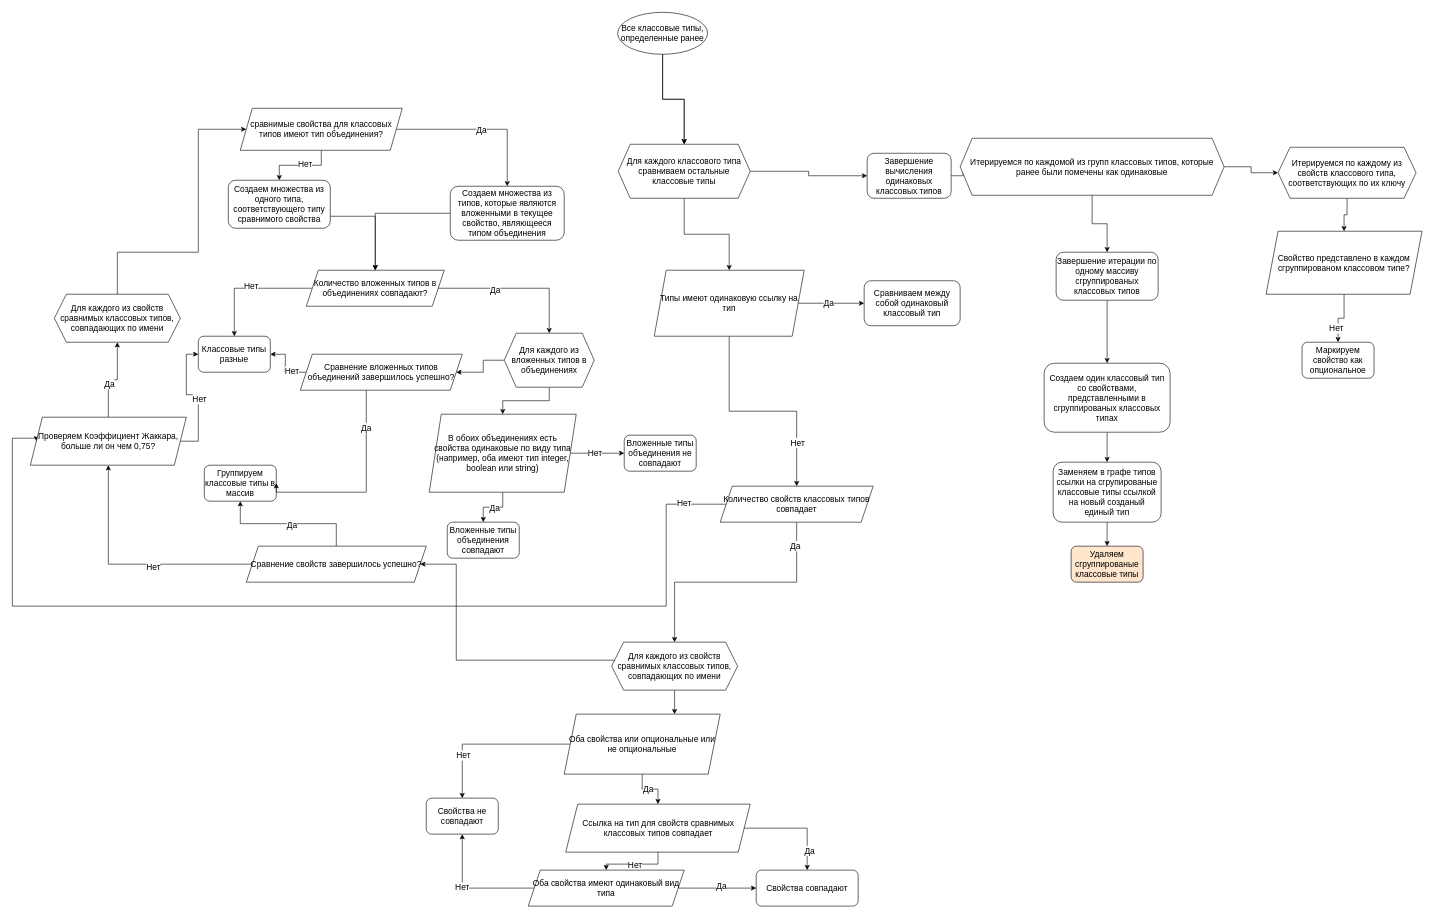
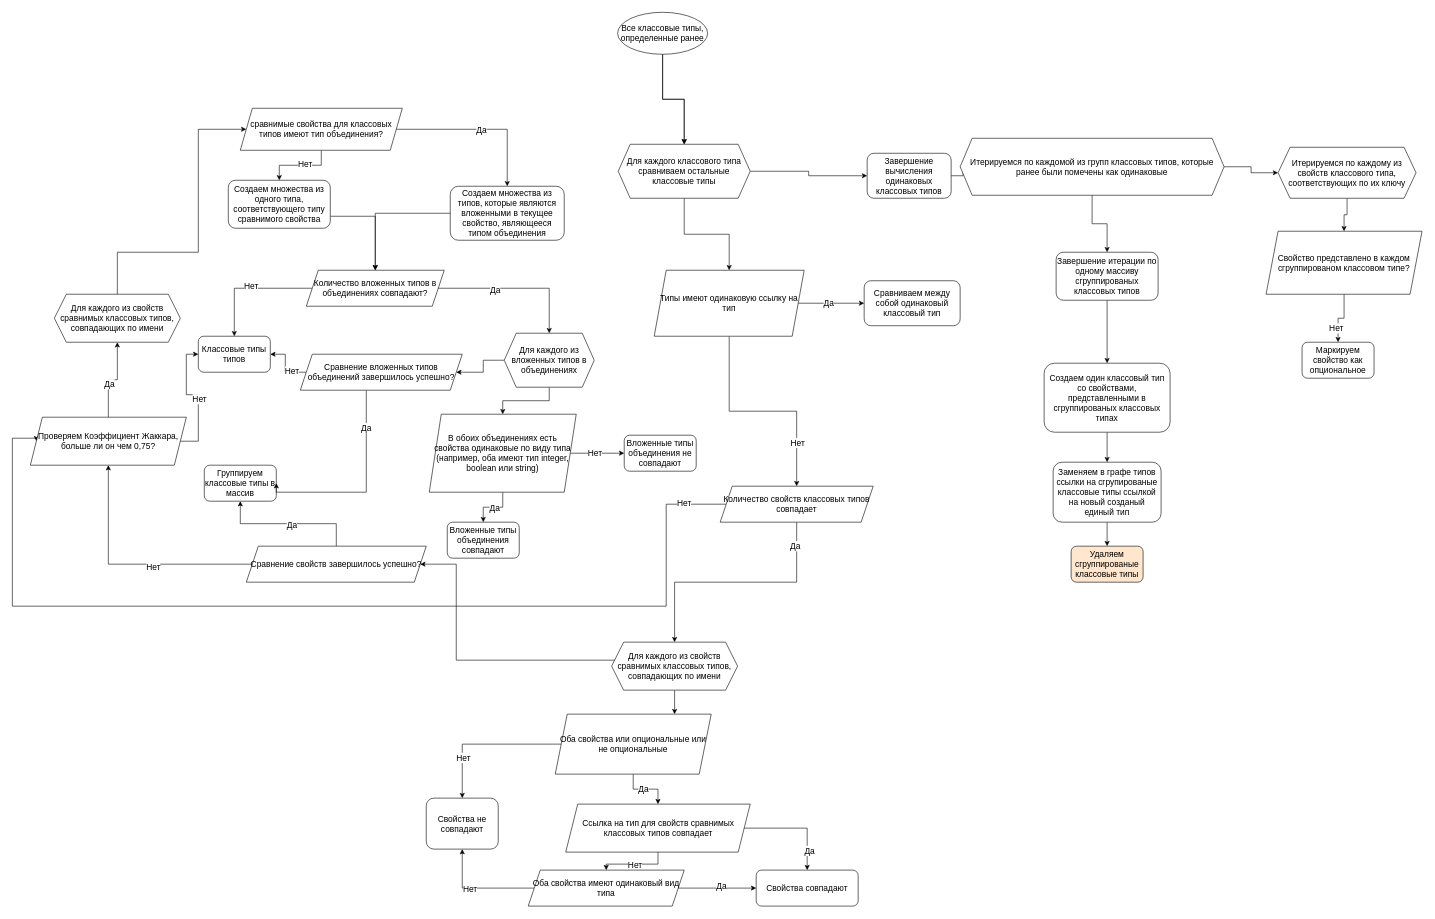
- <mxCell id="48" value="Классовые типы разные" style="rounded=1;whiteSpace=wrap;html=1;fontSize=14;" vertex="1" parent="1"><mxGeometry x="330" y="560" width="120" height="60" as="geometry" /></mxCell>
+ <mxCell id="48" value="Классовые типы типов" style="rounded=1;whiteSpace=wrap;html=1;fontSize=14;" vertex="1" parent="1"><mxGeometry x="330" y="560" width="120" height="60" as="geometry" /></mxCell>
- <mxCell id="24" value="Оба свойства или опциональные или не опциональные" style="shape=parallelogram;perimeter=parallelogramPerimeter;whiteSpace=wrap;html=1;fixedSize=1;fontSize=14;" vertex="1" parent="1"><mxGeometry x="940" y="1190" width="260" height="100" as="geometry" /></mxCell>
+ <mxCell id="24" value="Оба свойства или опциональные или не опциональные" style="shape=parallelogram;perimeter=parallelogramPerimeter;whiteSpace=wrap;html=1;fixedSize=1;fontSize=14;" vertex="1" parent="1"><mxGeometry x="925" y="1190" width="260" height="100" as="geometry" /></mxCell>
- <mxCell id="36" value="Свойства не совпадают" style="rounded=1;whiteSpace=wrap;html=1;fontSize=14;" vertex="1" parent="1"><mxGeometry y="1330" width="120" height="60" as="geometry" x="710" /></mxCell>
+ <mxCell id="36" value="Свойства не совпадают" style="rounded=1;whiteSpace=wrap;html=1;fontSize=14;" vertex="1" parent="1"><mxGeometry x="710" y="1330" width="120" height="85" as="geometry" /></mxCell>
